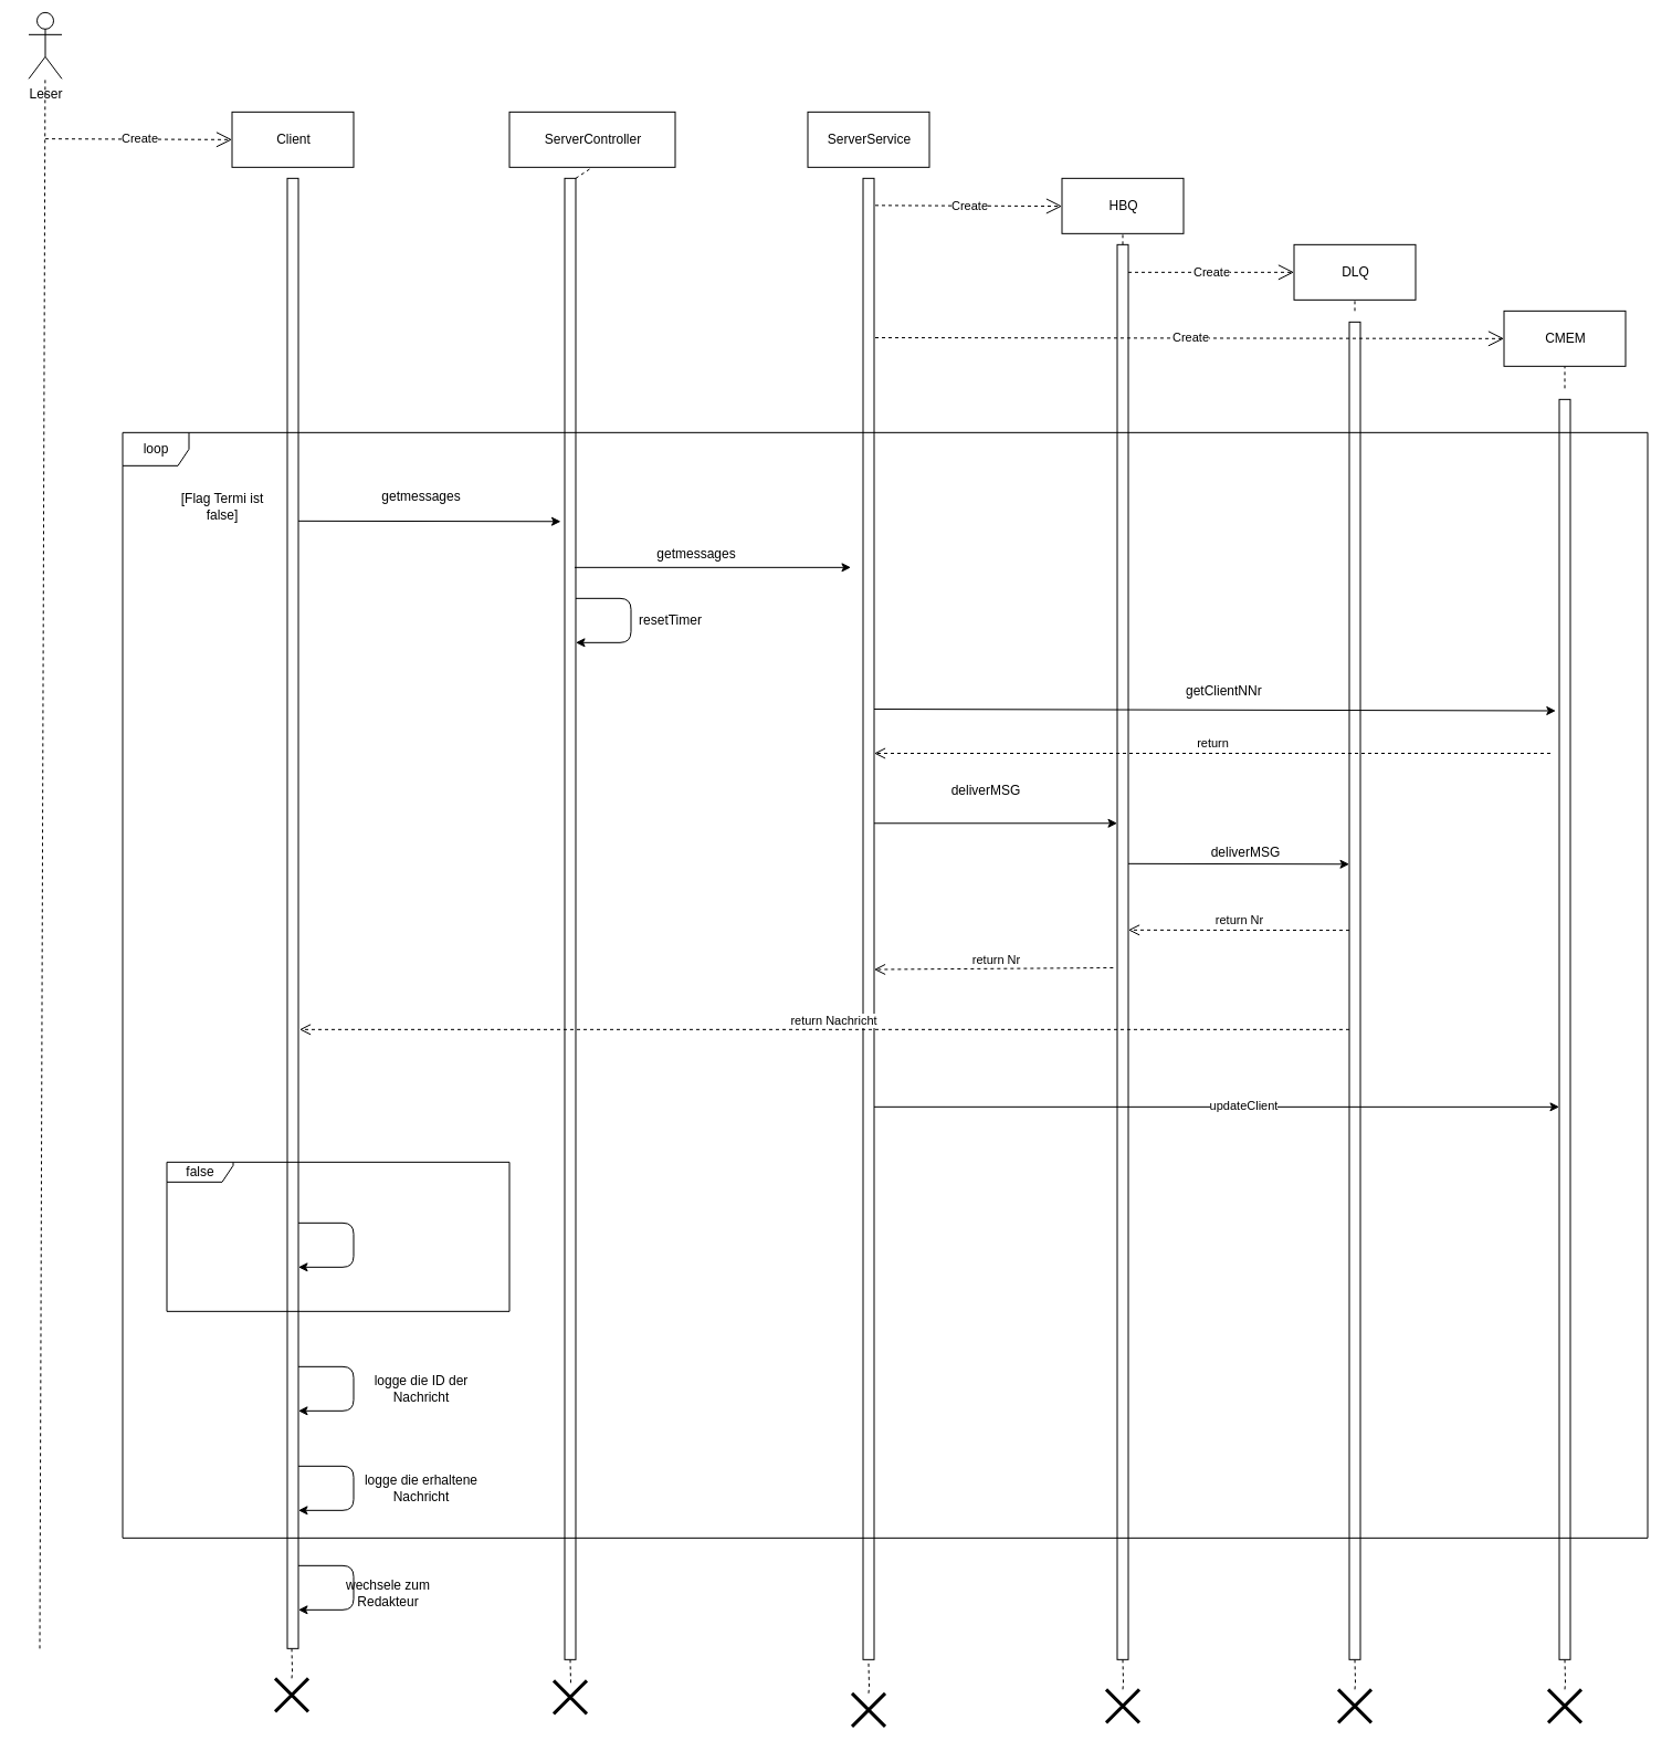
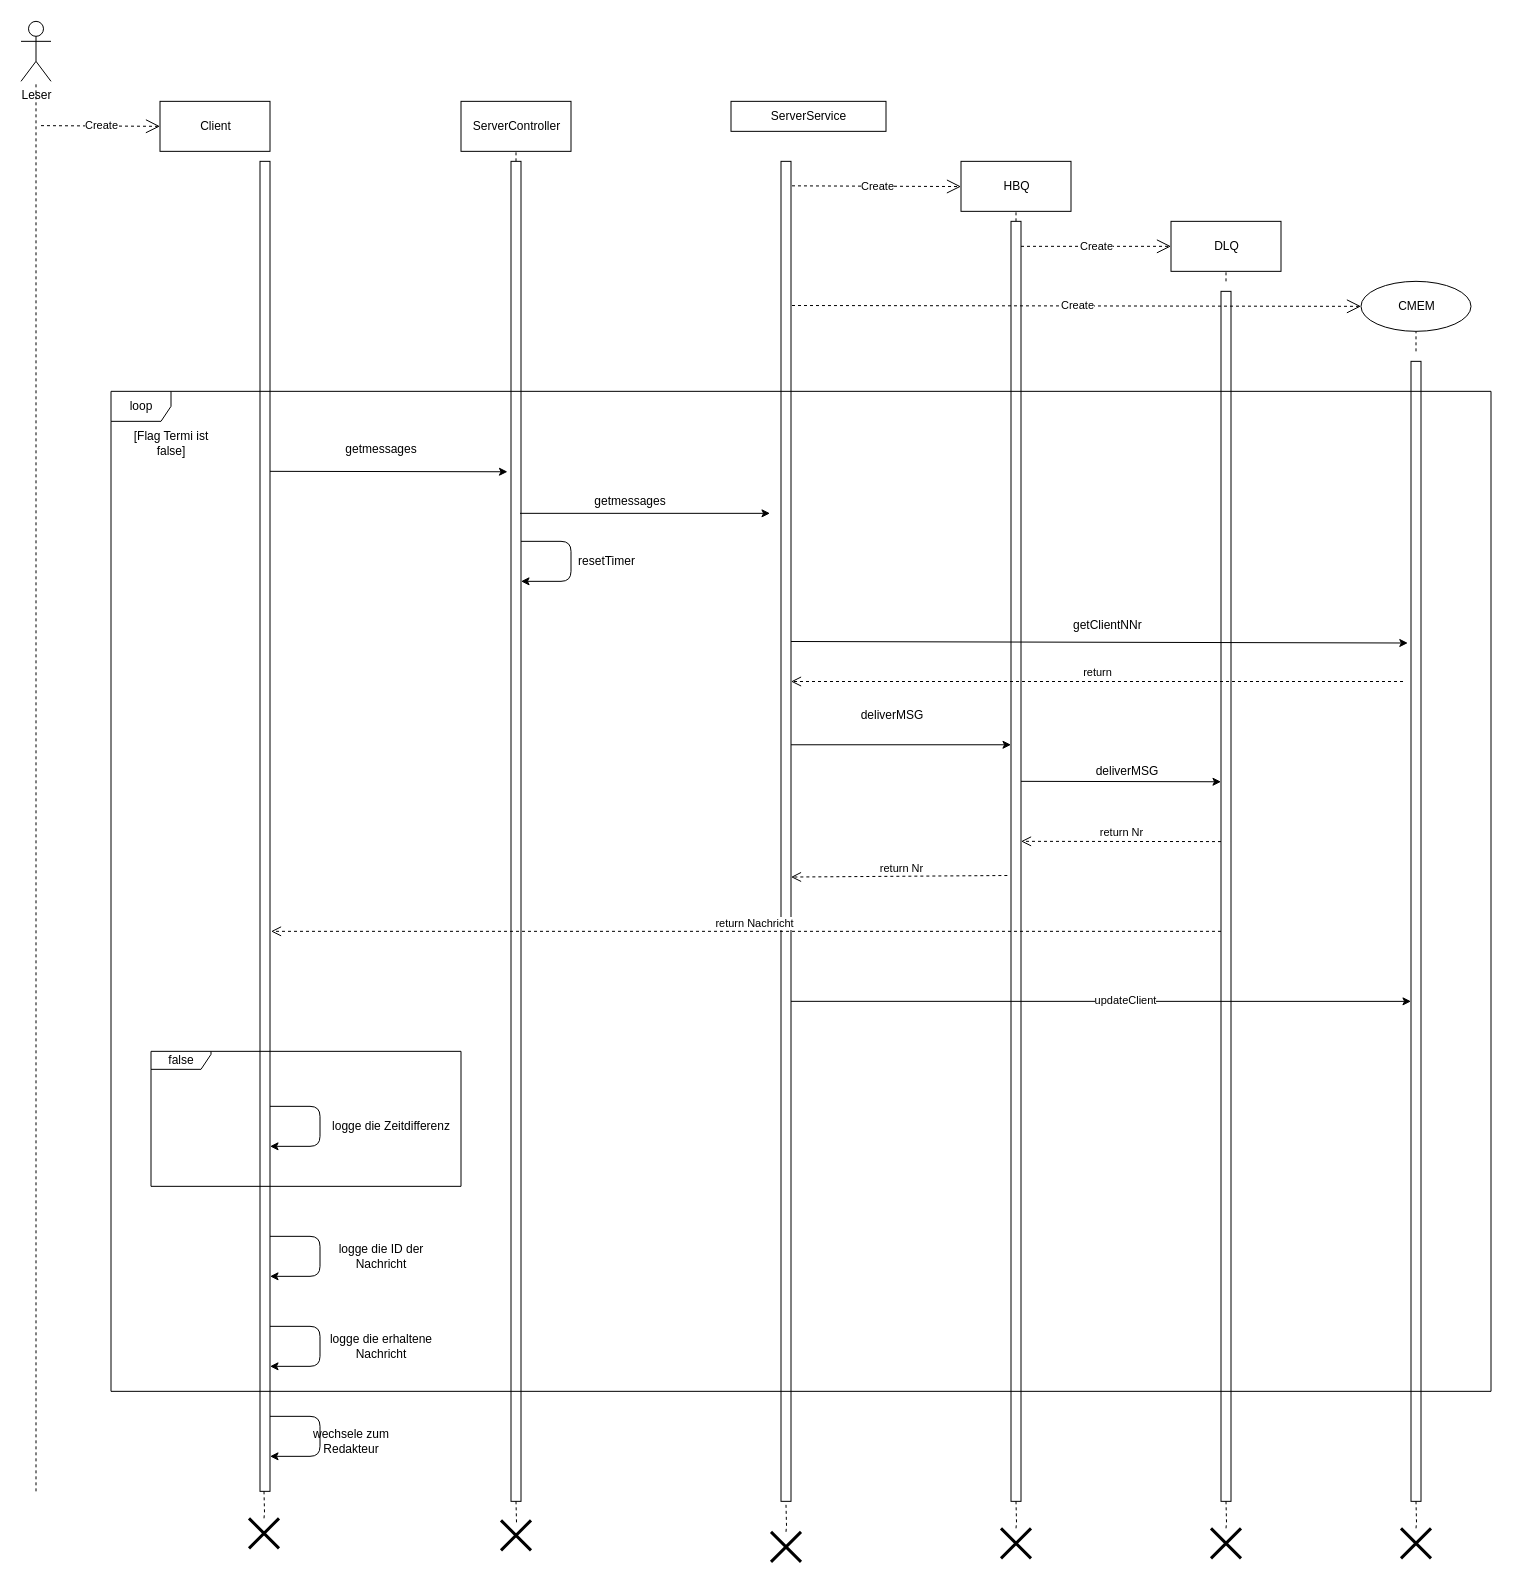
- <mxCell id="2" value="Leser" style="shape=umlActor;verticalLabelPosition=bottom;verticalAlign=top;html=1;outlineConnect=0;" vertex="1" parent="1"><mxGeometry x="25.503" y="10.839" width="30" height="60" as="geometry" /></mxCell>
+ <mxCell id="2" value="Leser" style="shape=umlActor;verticalLabelPosition=bottom;verticalAlign=top;html=1;outlineConnect=0;" vertex="1" parent="1"><mxGeometry x="20.503" y="20.839" width="30" height="60" as="geometry" /></mxCell>
- <mxCell id="7" value="Client" style="html=1;" vertex="1" parent="1"><mxGeometry x="209.503" y="100.839" width="110" height="50" as="geometry" /></mxCell>
+ <mxCell id="7" value="Client" style="html=1;" vertex="1" parent="1"><mxGeometry x="159.503" y="100.839" width="110" height="50" as="geometry" /></mxCell>
- <mxCell id="3" value="ServerController" style="html=1;" vertex="1" parent="1"><mxGeometry x="460.503" y="100.839" width="150" height="50" as="geometry" /></mxCell>
+ <mxCell id="3" value="ServerController" style="html=1;" vertex="1" parent="1"><mxGeometry x="460.503" y="100.839" width="110" height="50" as="geometry" /></mxCell>
- <mxCell id="4" value="ServerService" style="html=1;" vertex="1" parent="1"><mxGeometry x="730.503" y="100.839" width="110" height="50" as="geometry" /></mxCell>
+ <mxCell id="4" value="ServerService" style="html=1;" vertex="1" parent="1"><mxGeometry x="730.503" y="100.839" width="155" height="30" as="geometry" /></mxCell>
- <mxCell id="59" value="CMEM" style="html=1;" vertex="1" parent="1"><mxGeometry x="1360.503" y="280.839" width="110" height="50" as="geometry" /></mxCell>
+ <mxCell id="59" value="CMEM" style="ellipse;html=1;" vertex="1" parent="1"><mxGeometry x="1360.503" y="280.839" width="110" height="50" as="geometry" /></mxCell>
- <mxCell id="22" value="[Flag Termi ist false]" style="text;html=1;strokeColor=none;fillColor=none;align=center;verticalAlign=middle;whiteSpace=wrap;rounded=0;" vertex="1" parent="1"><mxGeometry x="150.503" y="430.839" width="100" height="54" as="geometry" /></mxCell>
+ <mxCell id="22" value="[Flag Termi ist false]" style="text;html=1;strokeColor=none;fillColor=none;align=center;verticalAlign=middle;whiteSpace=wrap;rounded=0;" vertex="1" parent="1"><mxGeometry x="120.503" y="415.839" width="100" height="54" as="geometry" /></mxCell>
+ <mxCell id="36" value="logge die Zeitdifferenz" style="text;html=1;strokeColor=none;fillColor=none;align=center;verticalAlign=middle;whiteSpace=wrap;rounded=0;" vertex="1" parent="1"><mxGeometry x="330.503" y="1115.839" width="120" height="20" as="geometry" /></mxCell>
